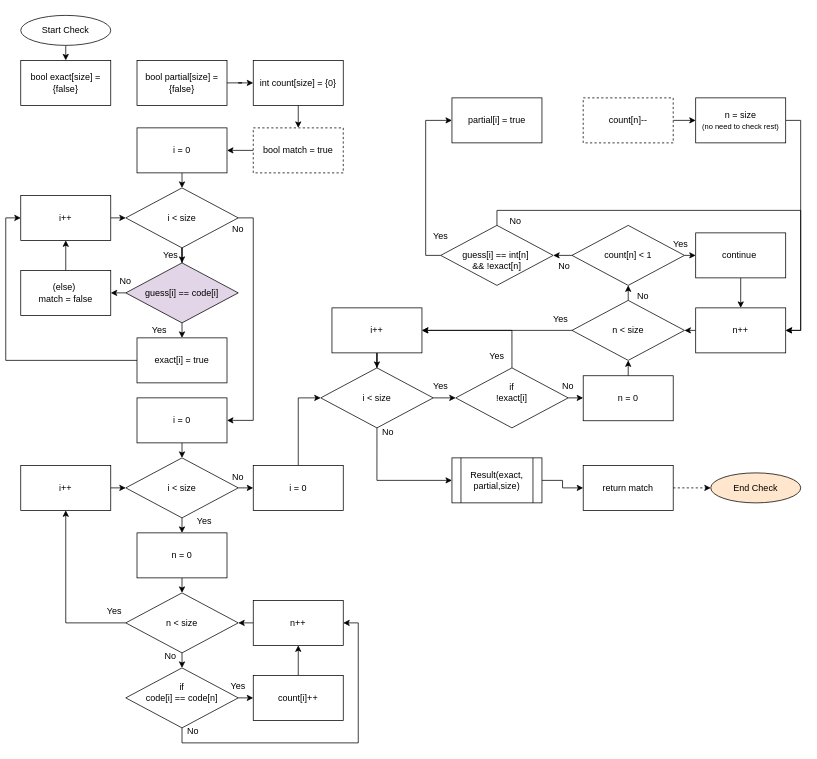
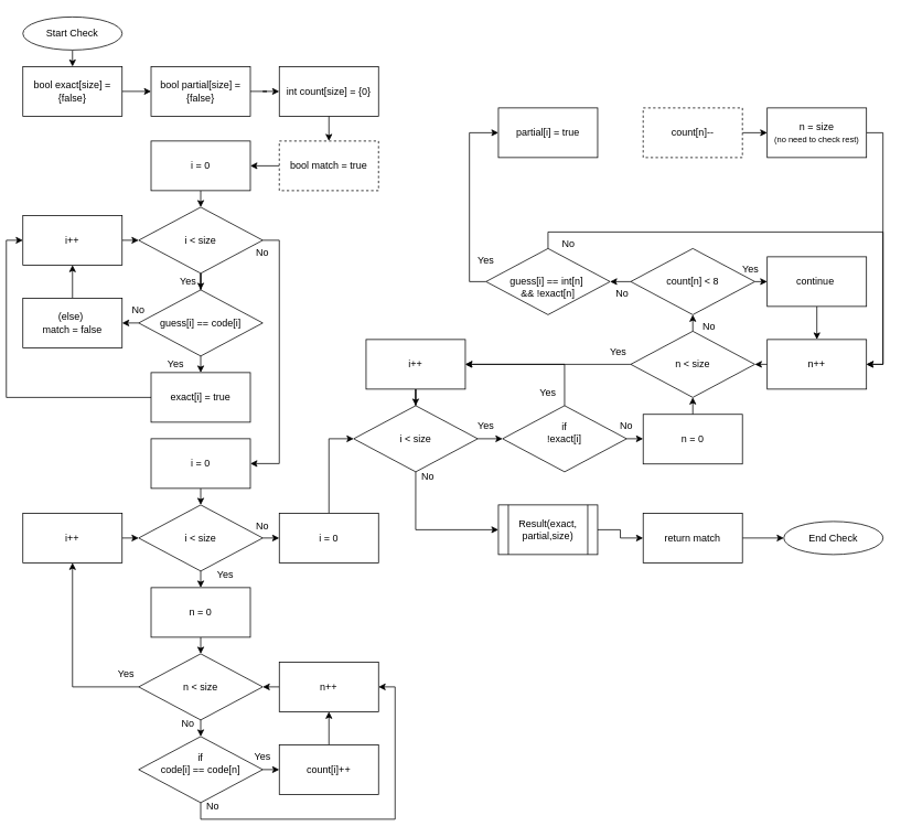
+ <mxCell id="6" style="edgeStyle=orthogonalEdgeStyle;rounded=0;orthogonalLoop=1;jettySize=auto;html=1;exitX=1;exitY=0.5;exitDx=0;exitDy=0;entryX=0;entryY=0.5;entryDx=0;entryDy=0;" edge="1" parent="2" source="7" target="25"><mxGeometry relative="1" as="geometry" /></mxCell>
- <mxCell id="74" value="count[n] &amp;lt; 1" style="rhombus;whiteSpace=wrap;html=1;" vertex="1" parent="2"><mxGeometry x="734.94" y="280" width="150" height="80" as="geometry" /></mxCell>
+ <mxCell id="74" value="count[n] &amp;lt; 8" style="rhombus;whiteSpace=wrap;html=1;" vertex="1" parent="2"><mxGeometry x="734.94" y="280" width="150" height="80" as="geometry" /></mxCell>
- <mxCell id="17" value="guess[i] == code[i]" style="rhombus;whiteSpace=wrap;html=1;fillColor=#e1d5e7;" vertex="1" parent="2"><mxGeometry x="140" y="330" width="150" height="80" as="geometry" /></mxCell>
+ <mxCell id="17" value="guess[i] == code[i]" style="rhombus;whiteSpace=wrap;html=1;" vertex="1" parent="2"><mxGeometry x="140" y="330" width="150" height="80" as="geometry" /></mxCell>
- <mxCell id="42" style="edgeStyle=orthogonalEdgeStyle;rounded=0;orthogonalLoop=1;jettySize=auto;html=1;exitX=1;exitY=0.5;exitDx=0;exitDy=0;entryX=0;entryY=0.5;entryDx=0;entryDy=0;dashed=1;" edge="1" parent="2" source="43" target="5"><mxGeometry relative="1" as="geometry" /></mxCell>
+ <mxCell id="42" style="edgeStyle=orthogonalEdgeStyle;rounded=0;orthogonalLoop=1;jettySize=auto;html=1;exitX=1;exitY=0.5;exitDx=0;exitDy=0;entryX=0;entryY=0.5;entryDx=0;entryDy=0;" edge="1" parent="2" source="43" target="5"><mxGeometry relative="1" as="geometry" /></mxCell>
- <mxCell id="5" value="End Check" style="ellipse;whiteSpace=wrap;html=1;fillColor=#ffe6cc;" vertex="1" parent="2"><mxGeometry x="920" y="610" width="120" height="40" as="geometry" /></mxCell>
+ <mxCell id="5" value="End Check" style="ellipse;whiteSpace=wrap;html=1;" vertex="1" parent="2"><mxGeometry x="920" y="610" width="120" height="40" as="geometry" /></mxCell>
